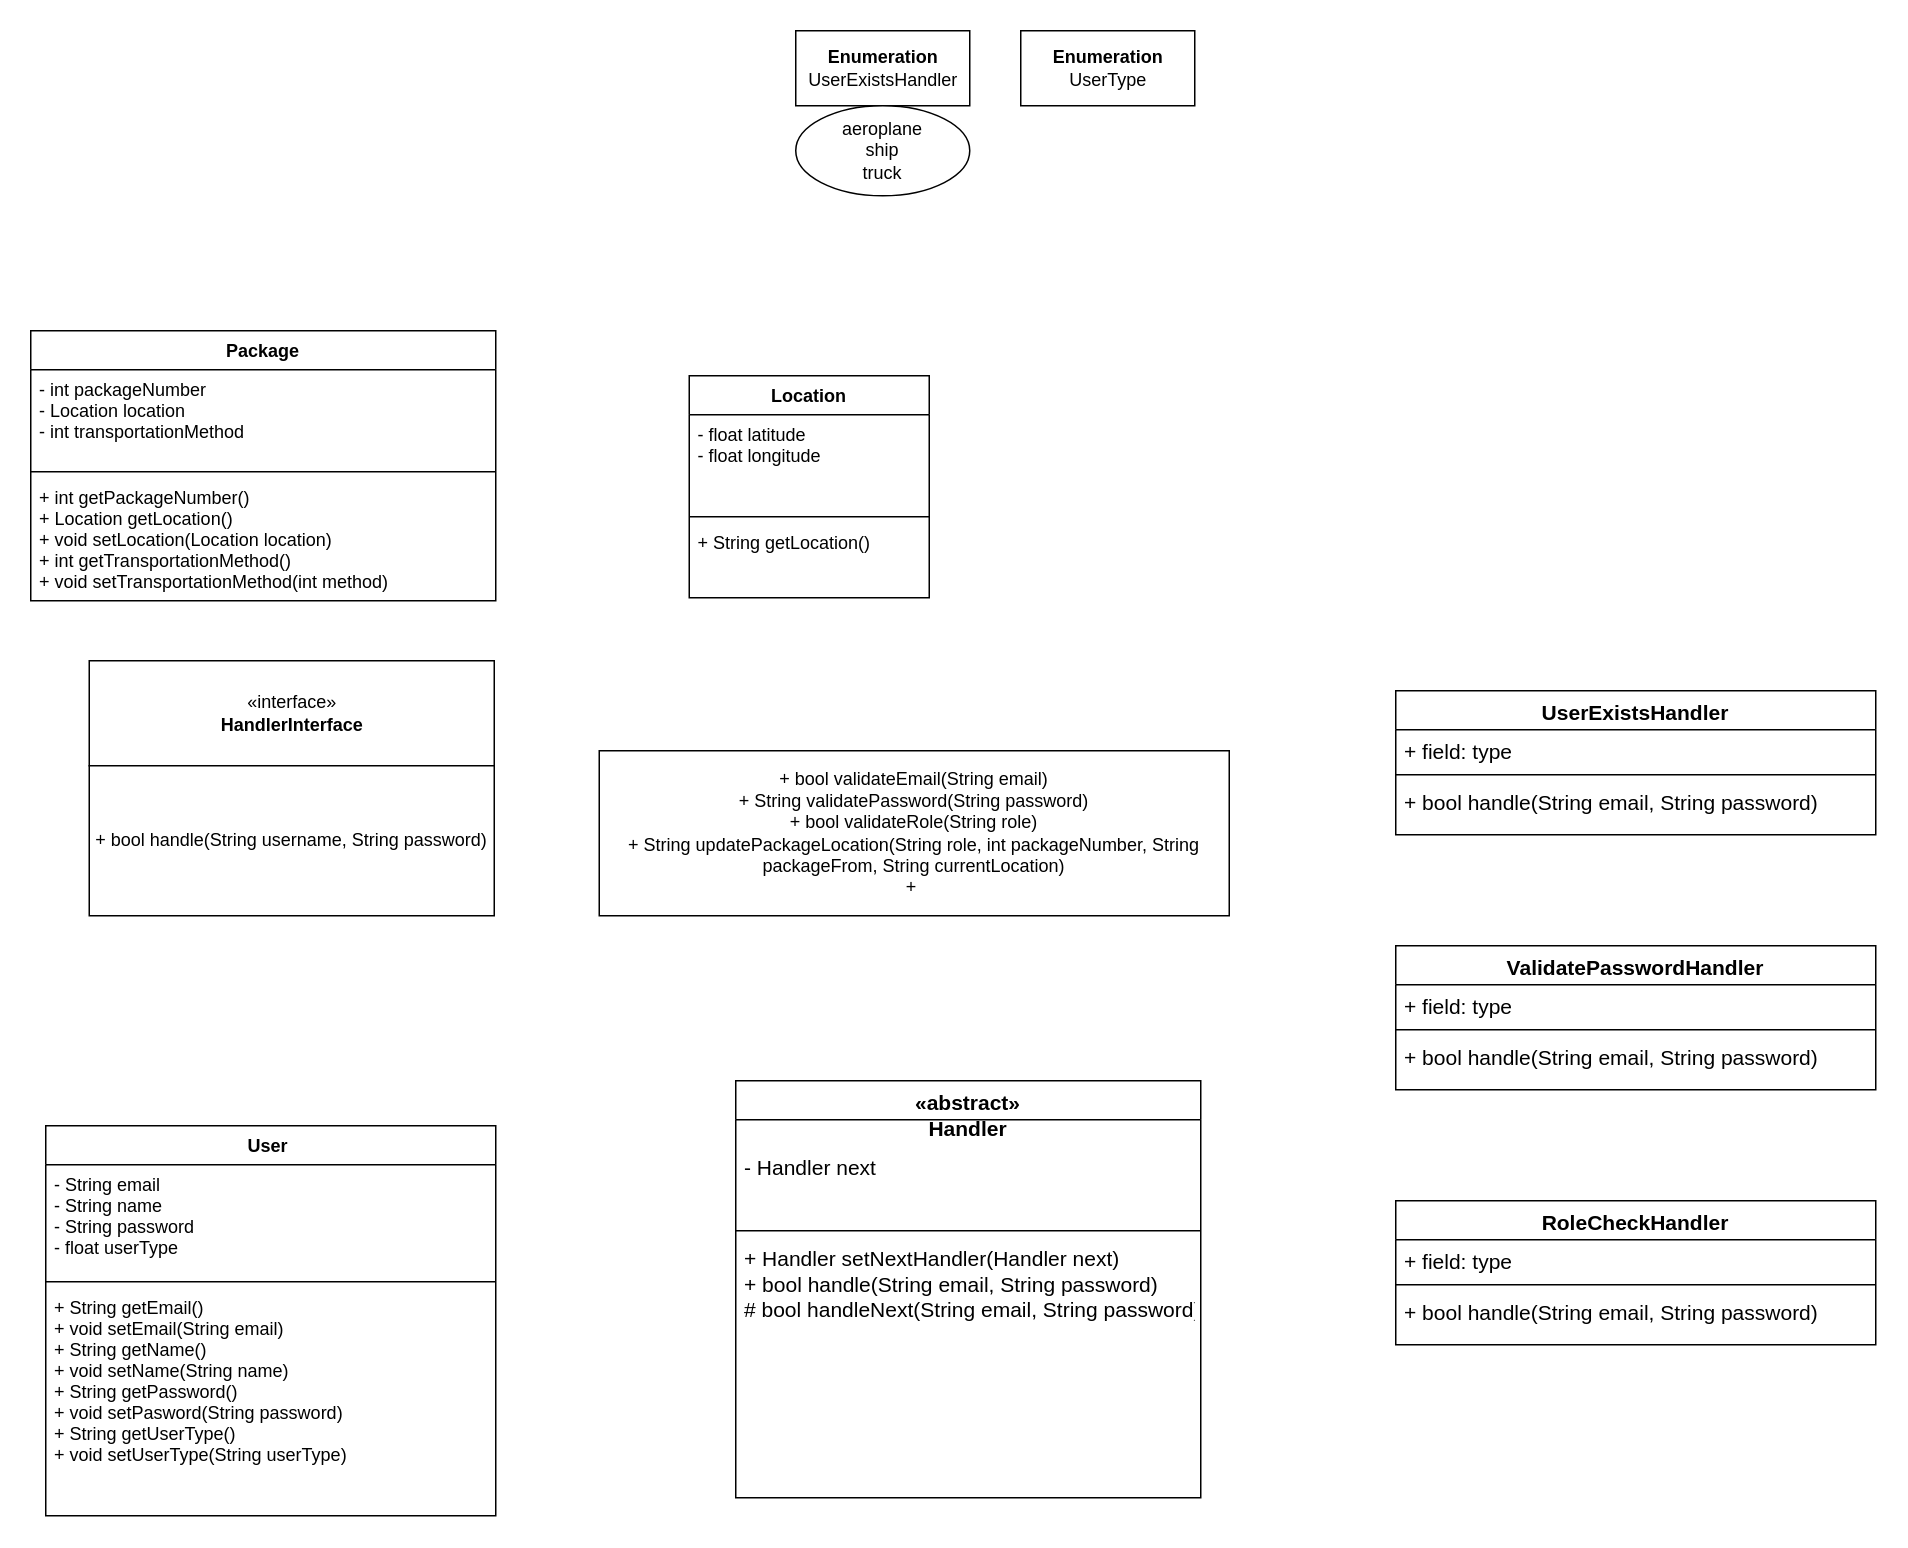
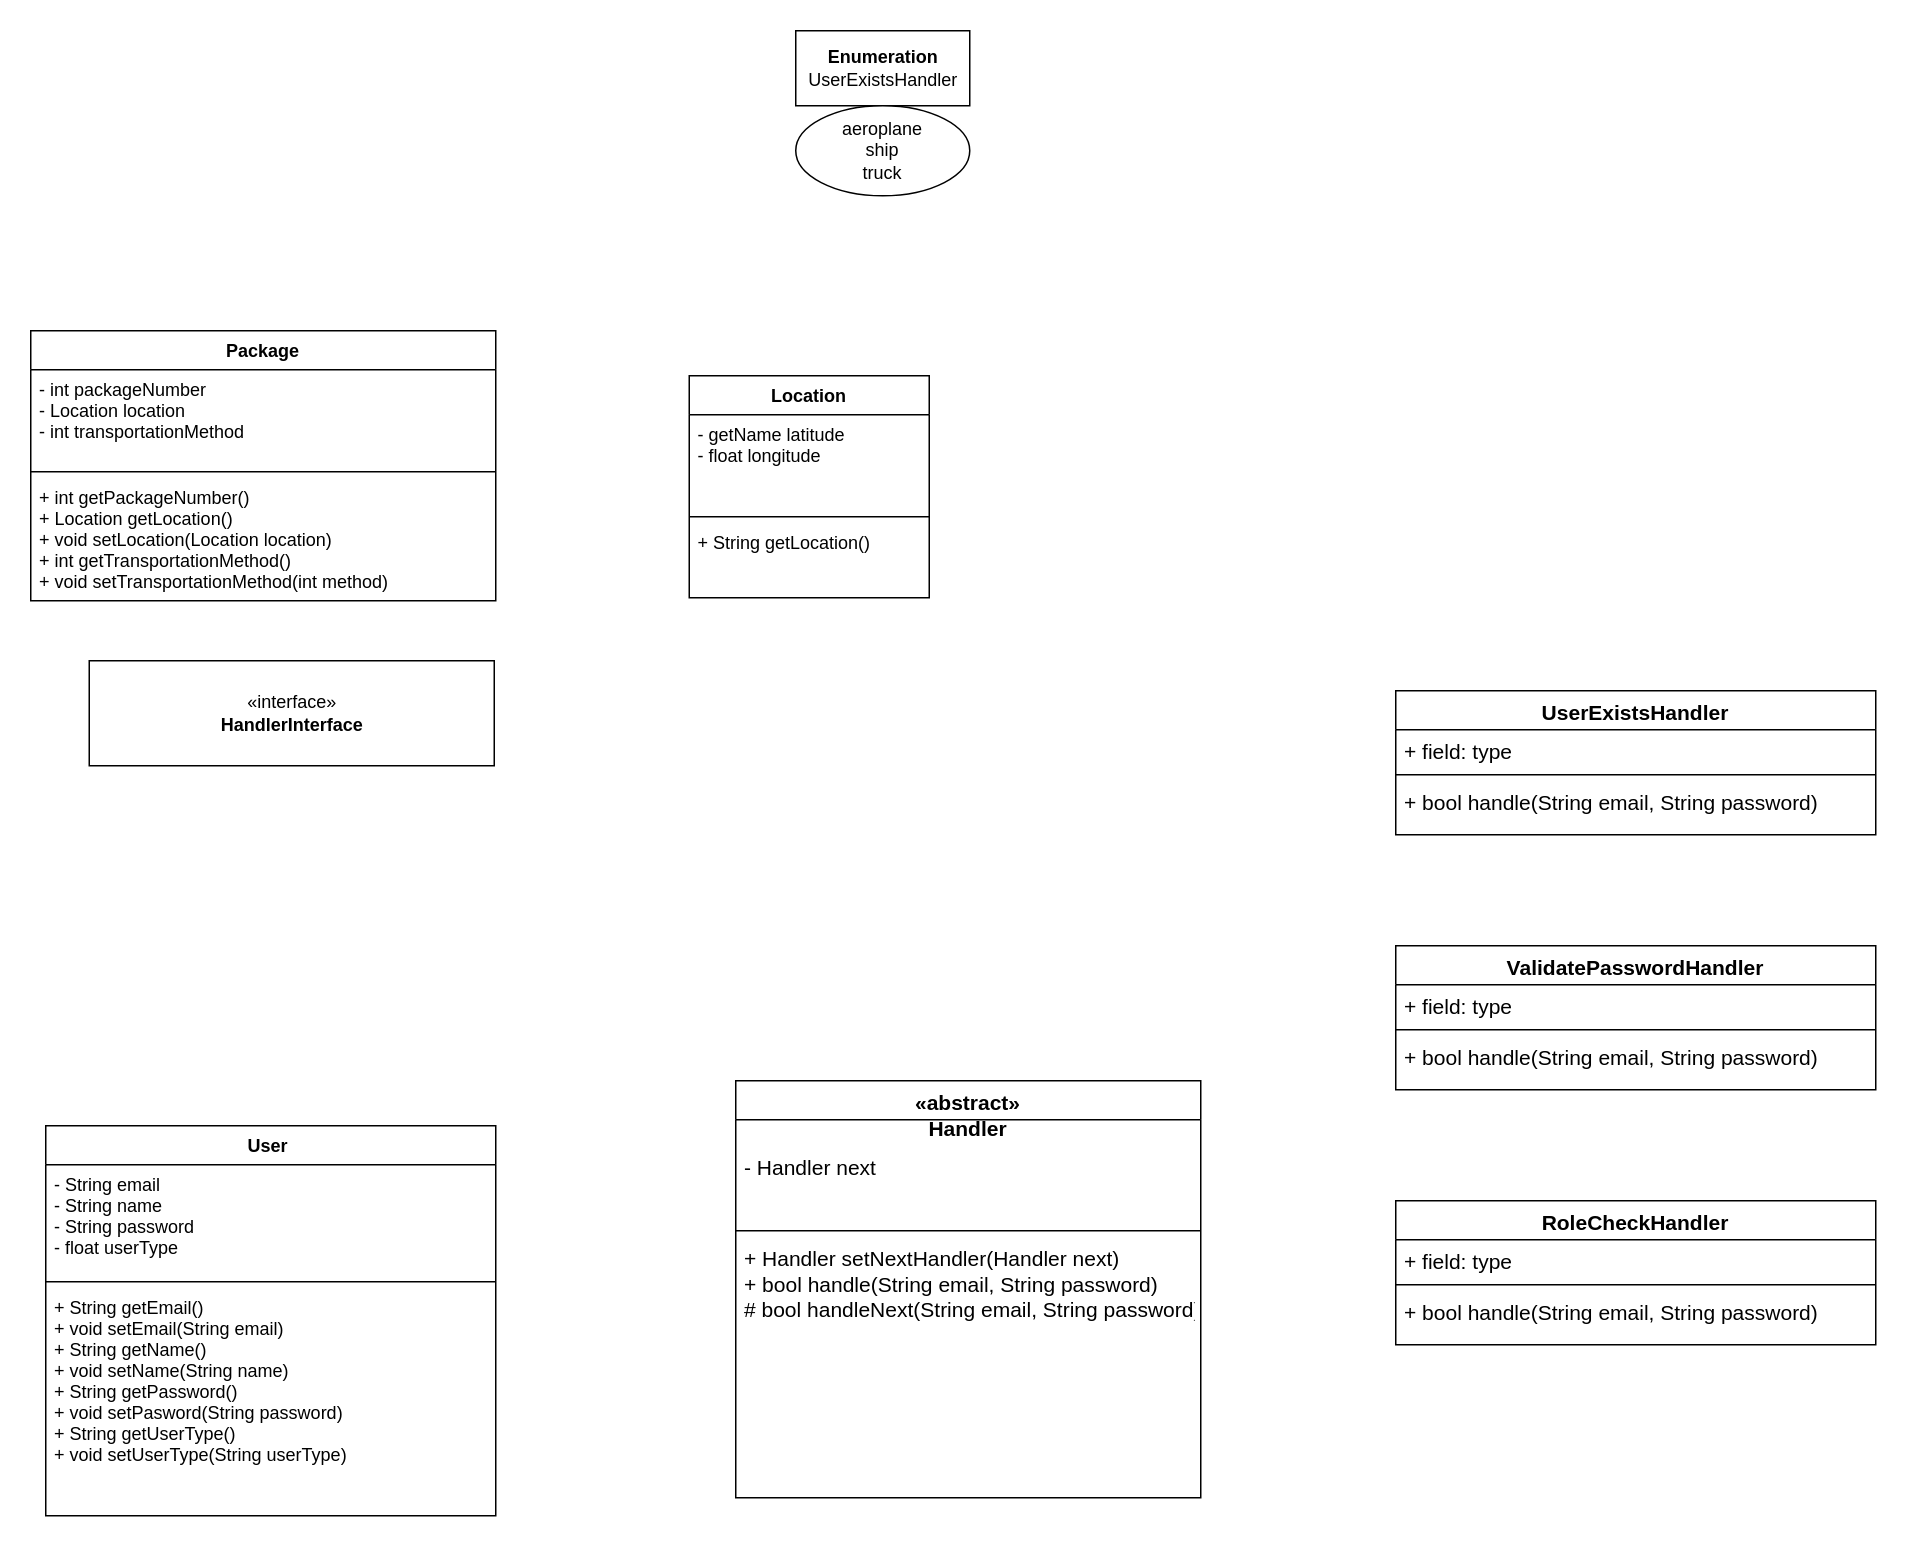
- <mxCell id="23" value="&lt;b&gt;Enumeration&lt;/b&gt;&lt;br&gt;UserType" style="html=1;" parent="22" vertex="1"><mxGeometry width="116" height="50" as="geometry" /></mxCell>
- <mxCell id="12" value="- float latitude&#10;- float longitude" style="text;strokeColor=none;fillColor=none;align=left;verticalAlign=top;spacingLeft=4;spacingRight=4;overflow=hidden;rotatable=0;points=[[0,0.5],[1,0.5]];portConstraint=eastwest;" parent="11" vertex="1"><mxGeometry y="26" width="160" height="64" as="geometry" /></mxCell>
+ <mxCell id="12" value="- getName latitude&#10;- float longitude" style="text;strokeColor=none;fillColor=none;align=left;verticalAlign=top;spacingLeft=4;spacingRight=4;overflow=hidden;rotatable=0;points=[[0,0.5],[1,0.5]];portConstraint=eastwest;" parent="11" vertex="1"><mxGeometry y="26" width="160" height="64" as="geometry" /></mxCell>
- <mxCell id="10" value="+ bool validateEmail(String email)&lt;br&gt;+ String validatePassword(String password)&lt;br&gt;+ bool validateRole(String role)&lt;br&gt;+ String updatePackageLocation(String role, int packageNumber, String packageFrom, String currentLocation)&lt;br&gt;+&amp;nbsp;" style="rounded=0;whiteSpace=wrap;html=1;" parent="9" vertex="1"><mxGeometry y="60" width="420" height="110" as="geometry" /></mxCell>
- <mxCell id="4" value="+ bool handle(String username, String password)" style="rounded=0;whiteSpace=wrap;html=1;" parent="2" vertex="1"><mxGeometry x="-11" y="260" width="270" height="100" as="geometry" /></mxCell>
